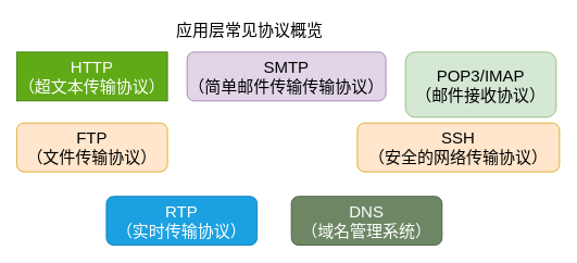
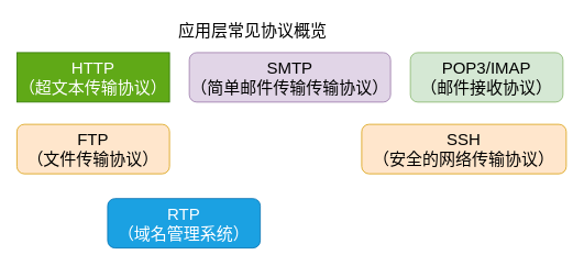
- <mxCell id="5" value="POP3/IMAP&lt;br&gt;（邮件接收协议）" style="rounded=1;whiteSpace=wrap;html=1;fontSize=20;fillColor=#d5e8d4;strokeColor=#82b366;" vertex="1" parent="1"><mxGeometry x="497" y="63" width="185" height="80" as="geometry" /></mxCell>
+ <mxCell id="5" value="POP3/IMAP&lt;br&gt;（邮件接收协议）" style="rounded=1;whiteSpace=wrap;html=1;fontSize=20;fillColor=#d5e8d4;strokeColor=#82b366;" vertex="1" parent="1"><mxGeometry x="497" y="63" width="185" height="60" as="geometry" /></mxCell>
- <mxCell id="8" value="RTP&lt;br&gt;（实时传输协议）" style="rounded=1;whiteSpace=wrap;html=1;fontSize=20;fillColor=#1ba1e2;strokeColor=#006EAF;fontColor=#ffffff;" vertex="1" parent="1"><mxGeometry x="130" y="240" width="185" height="60" as="geometry" /></mxCell>
+ <mxCell id="8" value="RTP&lt;br&gt;（域名管理系统）" style="rounded=1;whiteSpace=wrap;html=1;fontSize=20;fillColor=#1ba1e2;strokeColor=#006EAF;fontColor=#ffffff;" vertex="1" parent="1"><mxGeometry x="130" y="240" width="185" height="60" as="geometry" /></mxCell>
- <mxCell id="9" value="DNS&lt;br&gt;（域名管理系统）" style="rounded=1;whiteSpace=wrap;html=1;fontSize=20;fillColor=#6d8764;strokeColor=#3A5431;fontColor=#ffffff;" vertex="1" parent="1"><mxGeometry x="357" y="240" width="185" height="60" as="geometry" /></mxCell>
